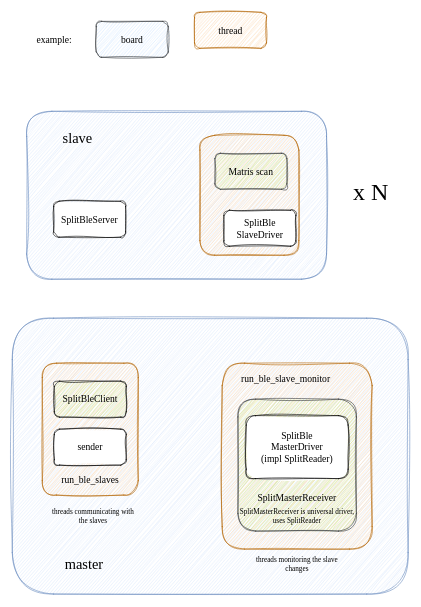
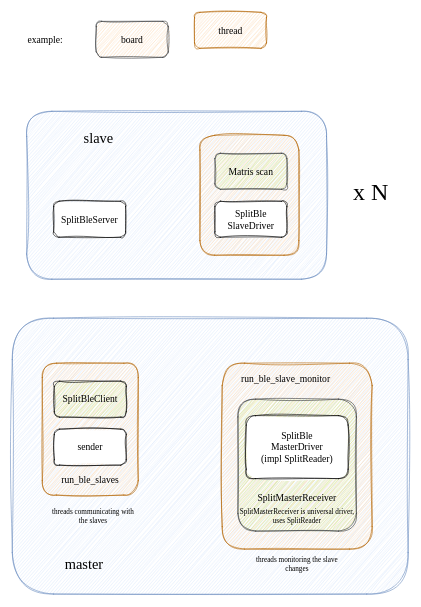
- <mxCell id="24" value="example:" style="text;html=1;strokeColor=none;fillColor=none;align=center;verticalAlign=middle;whiteSpace=wrap;rounded=0;sketch=1;hachureGap=4;jiggle=2;curveFitting=1;fontFamily=Verdana;fontSize=16;" vertex="1" parent="1"><mxGeometry x="60" y="50" width="60" height="30" as="geometry" /></mxCell>
+ <mxCell id="24" value="example:" style="text;html=1;strokeColor=none;fillColor=none;align=center;verticalAlign=middle;whiteSpace=wrap;rounded=0;sketch=1;hachureGap=4;jiggle=2;curveFitting=1;fontFamily=Verdana;fontSize=16;" vertex="1" parent="1"><mxGeometry x="45" y="50" width="60" height="30" as="geometry" /></mxCell>
- <mxCell id="22" value="&lt;font face=&quot;Verdana&quot;&gt;board&lt;/font&gt;" style="rounded=1;whiteSpace=wrap;html=1;sketch=1;hachureGap=4;jiggle=2;curveFitting=1;fontFamily=Architects Daughter;fontSource=https%3A%2F%2Ffonts.googleapis.com%2Fcss%3Ffamily%3DArchitects%2BDaughter;fontSize=16;fillColor=#cce5ff;strokeColor=#36393d;" vertex="1" parent="1"><mxGeometry x="160" y="35" width="120" height="60" as="geometry" /></mxCell>
+ <mxCell id="22" value="&lt;font face=&quot;Verdana&quot;&gt;board&lt;/font&gt;" style="rounded=1;whiteSpace=wrap;html=1;sketch=1;hachureGap=4;jiggle=2;curveFitting=1;fontFamily=Architects Daughter;fontSource=https%3A%2F%2Ffonts.googleapis.com%2Fcss%3Ffamily%3DArchitects%2BDaughter;fontSize=16;fillColor=#fad7ac;strokeColor=#36393d;" vertex="1" parent="1"><mxGeometry x="160" y="35" width="120" height="60" as="geometry" /></mxCell>
- <mxCell id="17" value="slave" style="text;html=1;strokeColor=none;fillColor=none;align=center;verticalAlign=middle;whiteSpace=wrap;rounded=0;sketch=1;hachureGap=4;jiggle=2;curveFitting=1;fontFamily=Verdana;fontSize=24;" vertex="1" parent="1"><mxGeometry x="99" y="215" width="60" height="30" as="geometry" /></mxCell>
+ <mxCell id="17" value="slave" style="text;html=1;strokeColor=none;fillColor=none;align=center;verticalAlign=middle;whiteSpace=wrap;rounded=0;sketch=1;hachureGap=4;jiggle=2;curveFitting=1;fontFamily=Verdana;fontSize=24;" vertex="1" parent="1"><mxGeometry x="134" y="215" width="60" height="30" as="geometry" /></mxCell>
- <mxCell id="19" value="&lt;font face=&quot;Verdana&quot;&gt;SplitBle&lt;br&gt;SlaveDriver&lt;/font&gt;" style="rounded=1;whiteSpace=wrap;html=1;sketch=1;hachureGap=4;jiggle=2;curveFitting=1;fontFamily=Architects Daughter;fontSource=https%3A%2F%2Ffonts.googleapis.com%2Fcss%3Ffamily%3DArchitects%2BDaughter;fontSize=16;" vertex="1" parent="1"><mxGeometry x="372.85" y="350" width="120" height="60" as="geometry" /></mxCell>
+ <mxCell id="19" value="&lt;font face=&quot;Verdana&quot;&gt;SplitBle&lt;br&gt;SlaveDriver&lt;/font&gt;" style="rounded=1;whiteSpace=wrap;html=1;sketch=1;hachureGap=4;jiggle=2;curveFitting=1;fontFamily=Architects Daughter;fontSource=https%3A%2F%2Ffonts.googleapis.com%2Fcss%3Ffamily%3DArchitects%2BDaughter;fontSize=16;" vertex="1" parent="1"><mxGeometry x="357.85" y="335" width="120" height="60" as="geometry" /></mxCell>
